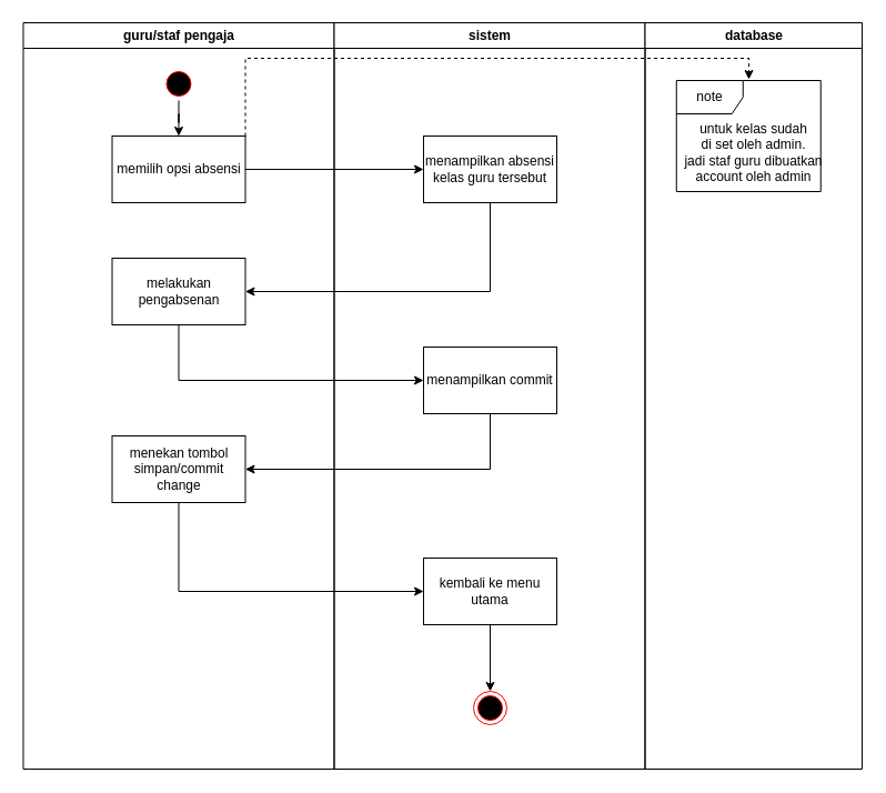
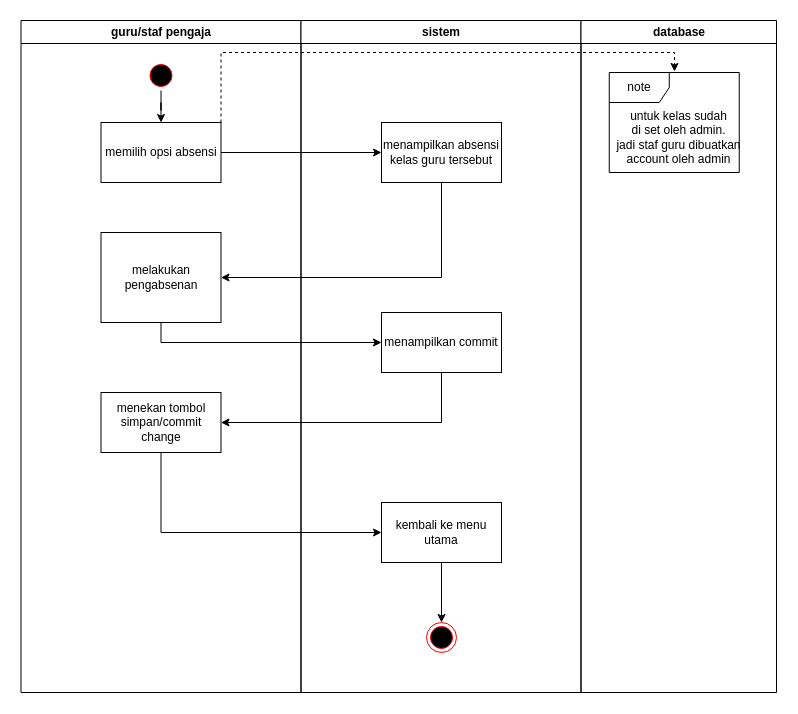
- <mxCell id="6" value="melakukan pengabsenan" style="rounded=0;whiteSpace=wrap;html=1;" vertex="1" parent="2"><mxGeometry x="80" y="212" width="120" height="60" as="geometry" /></mxCell>
+ <mxCell id="6" value="melakukan pengabsenan" style="rounded=0;whiteSpace=wrap;html=1;" vertex="1" parent="2"><mxGeometry x="80" y="212" width="120" height="90" as="geometry" /></mxCell>
